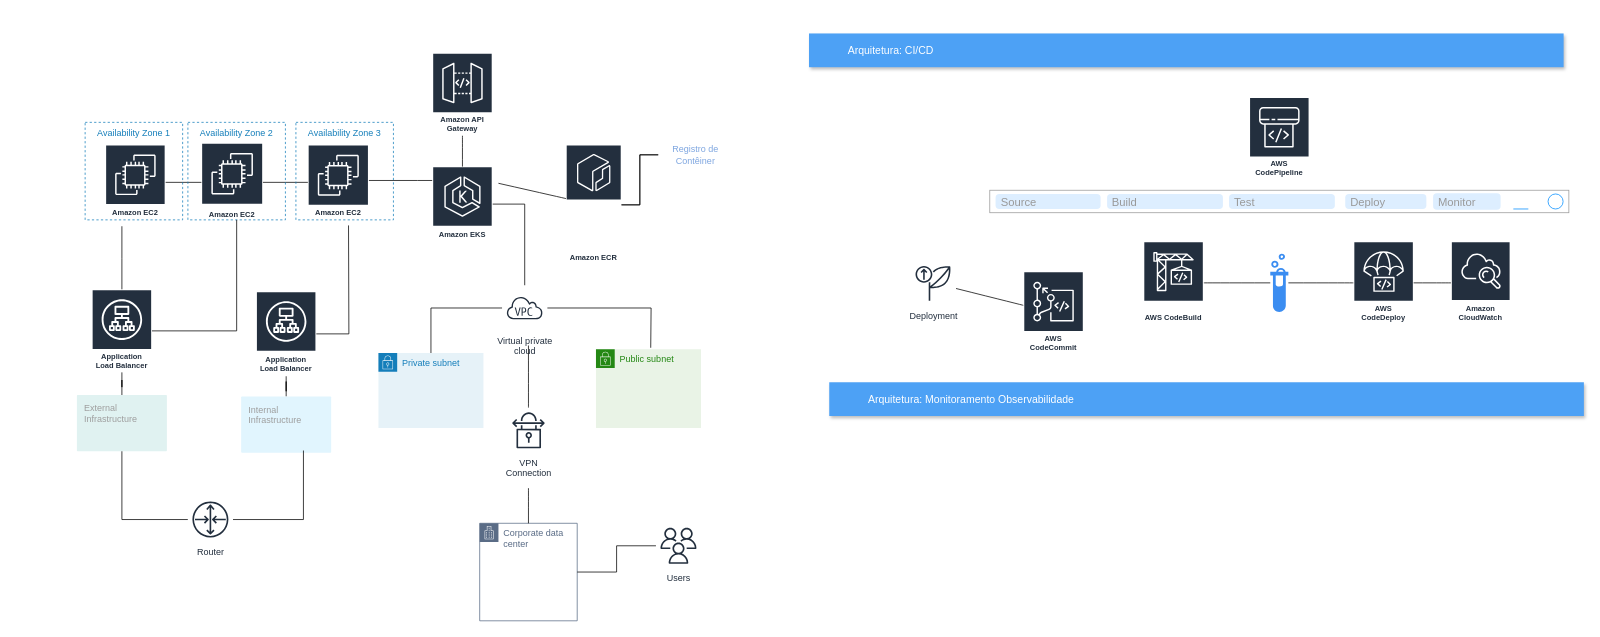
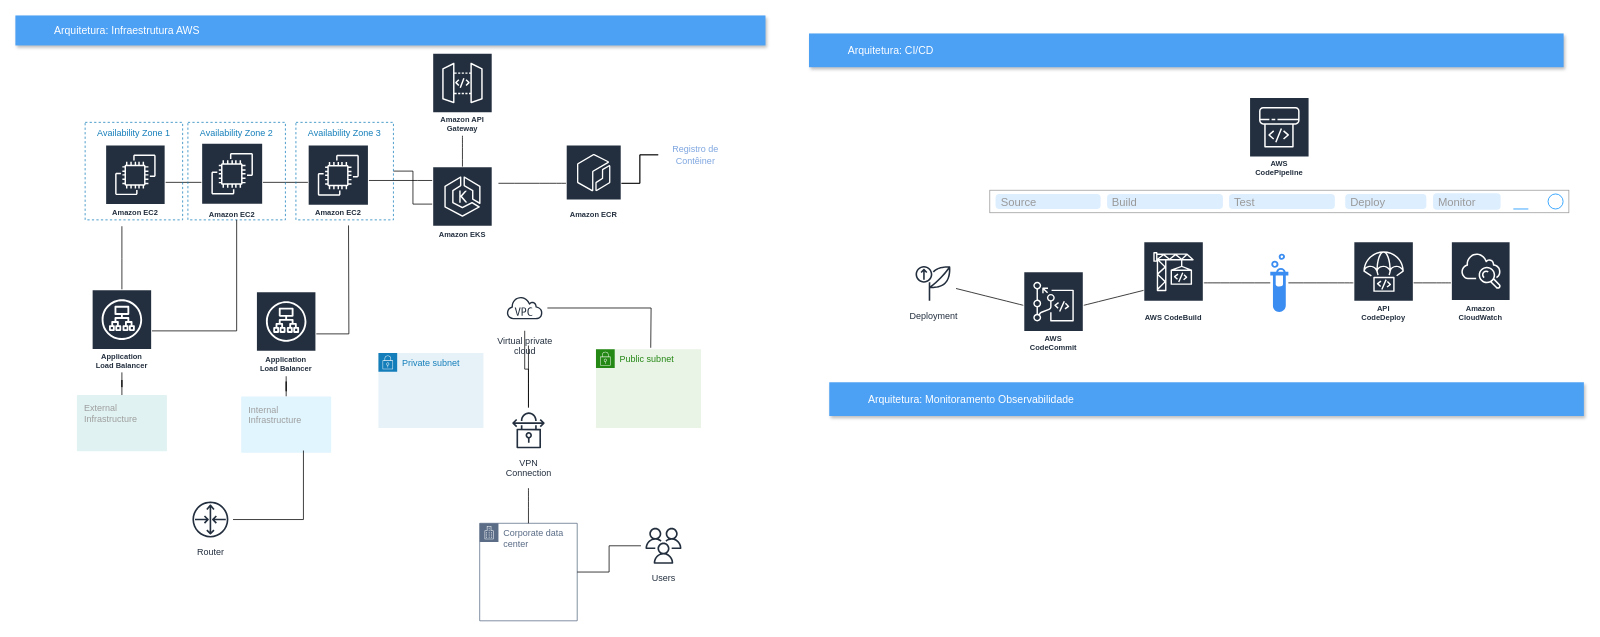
+ <mxCell id="20" value="&lt;font style=&quot;vertical-align: inherit;&quot;&gt;&lt;font style=&quot;vertical-align: inherit;&quot;&gt;&lt;font style=&quot;vertical-align: inherit;&quot;&gt;&lt;font style=&quot;vertical-align: inherit;&quot;&gt;Arquitetura: Infraestrutura AWS&lt;/font&gt;&lt;/font&gt;&lt;/font&gt;&lt;/font&gt;" style="fillColor=#4DA1F5;strokeColor=none;shadow=1;gradientColor=none;fontSize=14;align=left;spacingLeft=50;fontColor=#ffffff;whiteSpace=wrap;html=1;" parent="1" vertex="1"><mxGeometry x="20" y="20" width="1000" height="40" as="geometry" /></mxCell>
- <mxCell id="6" value="Amazon ECR" style="sketch=0;outlineConnect=0;fontColor=#232F3E;gradientColor=none;strokeColor=#ffffff;fillColor=#232F3E;dashed=0;verticalLabelPosition=middle;verticalAlign=bottom;align=center;html=1;whiteSpace=wrap;fontSize=10;fontStyle=1;spacing=3;shape=mxgraph.aws4.productIcon;prIcon=mxgraph.aws4.ecr;" parent="1" vertex="1"><mxGeometry x="754" y="192.5" width="74" height="160" as="geometry" /></mxCell>
+ <mxCell id="6" value="Amazon ECR" style="sketch=0;outlineConnect=0;fontColor=#232F3E;gradientColor=none;strokeColor=#ffffff;fillColor=#232F3E;dashed=0;verticalLabelPosition=middle;verticalAlign=bottom;align=center;html=1;whiteSpace=wrap;fontSize=10;fontStyle=1;spacing=3;shape=mxgraph.aws4.productIcon;prIcon=mxgraph.aws4.ecr;" parent="1" vertex="1"><mxGeometry x="754" y="192.5" width="74" height="102.5" as="geometry" /></mxCell>
- <mxCell id="2" style="edgeStyle=orthogonalEdgeStyle;rounded=0;orthogonalLoop=1;jettySize=auto;html=1;endArrow=none;endFill=0;" parent="1" source="4" target="9" edge="1"><mxGeometry relative="1" as="geometry" /></mxCell>
+ <mxCell id="2" style="edgeStyle=orthogonalEdgeStyle;rounded=0;orthogonalLoop=1;jettySize=auto;html=1;endArrow=none;endFill=0;" parent="1" source="4" target="19" edge="1"><mxGeometry relative="1" as="geometry" /></mxCell>
+ <mxCell id="42" style="edgeStyle=none;curved=1;rounded=0;orthogonalLoop=1;jettySize=auto;html=1;fontSize=12;startSize=8;endSize=8;endArrow=none;endFill=0;" edge="1" parent="1" source="43" target="38"><mxGeometry relative="1" as="geometry" /></mxCell>
- <mxCell id="7" style="edgeStyle=orthogonalEdgeStyle;rounded=0;orthogonalLoop=1;jettySize=auto;html=1;entryX=0.5;entryY=0;entryDx=0;entryDy=0;endArrow=none;endFill=0;" parent="1" source="9" target="10" edge="1"><mxGeometry relative="1" as="geometry" /></mxCell>
+ <mxCell id="7" style="edgeStyle=orthogonalEdgeStyle;rounded=0;orthogonalLoop=1;jettySize=auto;html=1;endArrow=none;endFill=0;" parent="1" source="9" target="66" edge="1"><mxGeometry relative="1" as="geometry" /></mxCell>
- <mxCell id="40" value="AWS CodeDeploy" style="sketch=0;outlineConnect=0;fontColor=#232F3E;gradientColor=none;strokeColor=#ffffff;fillColor=#232F3E;dashed=0;verticalLabelPosition=middle;verticalAlign=bottom;align=center;html=1;whiteSpace=wrap;fontSize=10;fontStyle=1;spacing=3;shape=mxgraph.aws4.productIcon;prIcon=mxgraph.aws4.codedeploy;" parent="1" vertex="1"><mxGeometry x="1804" y="321.5" width="80" height="110" as="geometry" /></mxCell>
+ <mxCell id="40" value="API CodeDeploy" style="sketch=0;outlineConnect=0;fontColor=#232F3E;gradientColor=none;strokeColor=#ffffff;fillColor=#232F3E;dashed=0;verticalLabelPosition=middle;verticalAlign=bottom;align=center;html=1;whiteSpace=wrap;fontSize=10;fontStyle=1;spacing=3;shape=mxgraph.aws4.productIcon;prIcon=mxgraph.aws4.codedeploy;" parent="1" vertex="1"><mxGeometry x="1804" y="321.5" width="80" height="110" as="geometry" /></mxCell>
- <mxCell id="30" style="edgeStyle=orthogonalEdgeStyle;rounded=0;orthogonalLoop=1;jettySize=auto;html=1;entryX=0.5;entryY=1;entryDx=0;entryDy=0;entryPerimeter=0;endArrow=none;endFill=0;" parent="1" source="32" edge="1" target="27"><mxGeometry relative="1" as="geometry"><mxPoint x="164" y="617" as="targetPoint" /></mxGeometry></mxCell>
- <mxCell id="61" value="Users" style="sketch=0;outlineConnect=0;fontColor=#232F3E;gradientColor=none;strokeColor=#232F3E;fillColor=#ffffff;dashed=0;verticalLabelPosition=bottom;verticalAlign=top;align=center;html=1;fontSize=12;fontStyle=0;aspect=fixed;shape=mxgraph.aws4.resourceIcon;resIcon=mxgraph.aws4.users;" parent="1" vertex="1"><mxGeometry x="874" y="697" width="60" height="60" as="geometry" /></mxCell>
+ <mxCell id="61" value="Users" style="sketch=0;outlineConnect=0;fontColor=#232F3E;gradientColor=none;strokeColor=#232F3E;fillColor=#ffffff;dashed=0;verticalLabelPosition=bottom;verticalAlign=top;align=center;html=1;fontSize=12;fontStyle=0;aspect=fixed;shape=mxgraph.aws4.resourceIcon;resIcon=mxgraph.aws4.users;" parent="1" vertex="1"><mxGeometry x="854" y="697" width="60" height="60" as="geometry" /></mxCell>
